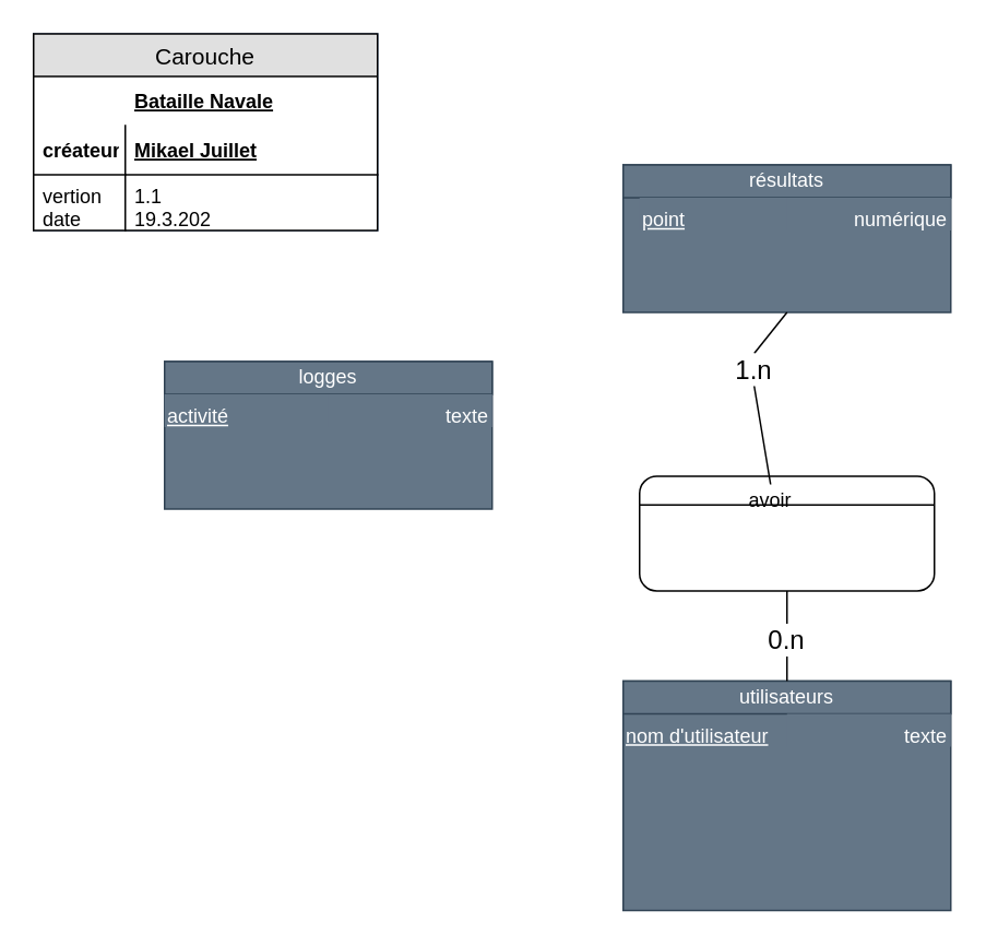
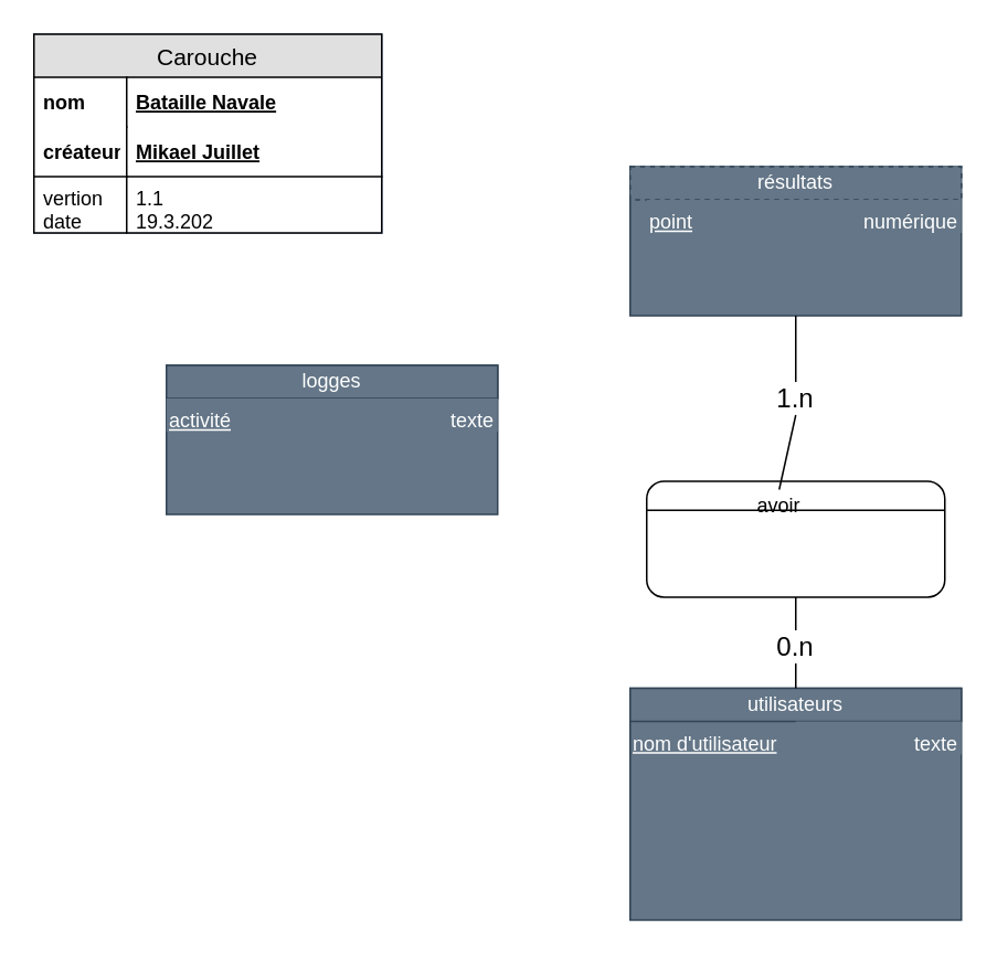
+ <mxCell id="19" value="nom" style="shape=partialRectangle;fontStyle=1;top=0;left=0;bottom=0;fillColor=none;align=left;verticalAlign=middle;spacingLeft=4;spacingRight=4;overflow=hidden;rotatable=0;points=[];portConstraint=eastwest;part=1;fontSize=12;" parent="18" vertex="1" connectable="0"><mxGeometry width="56" height="30" as="geometry" /></mxCell>
- <mxCell id="13" value="résultats" style="rounded=0;whiteSpace=wrap;html=1;fillColor=#647687;strokeColor=#314354;fontColor=#ffffff;" parent="11" vertex="1"><mxGeometry width="200" height="20" as="geometry" /></mxCell>
+ <mxCell id="13" value="résultats" style="rounded=0;whiteSpace=wrap;html=1;fillColor=#647687;strokeColor=#314354;fontColor=#ffffff;dashed=1;" parent="11" vertex="1"><mxGeometry width="200" height="20" as="geometry" /></mxCell>
- <mxCell id="26" value="&lt;span style=&quot;font-size: 16px&quot;&gt;1.n&lt;/span&gt;" style="text;html=1;align=center;verticalAlign=middle;whiteSpace=wrap;rounded=0;fillColor=#FFFFFF;" parent="1" vertex="1"><mxGeometry x="440" y="215" width="40" height="20" as="geometry" /></mxCell>
+ <mxCell id="26" value="&lt;span style=&quot;font-size: 16px&quot;&gt;1.n&lt;/span&gt;" style="text;html=1;align=center;verticalAlign=middle;whiteSpace=wrap;rounded=0;fillColor=#FFFFFF;" parent="1" vertex="1"><mxGeometry x="460" y="230" width="40" height="20" as="geometry" /></mxCell>
